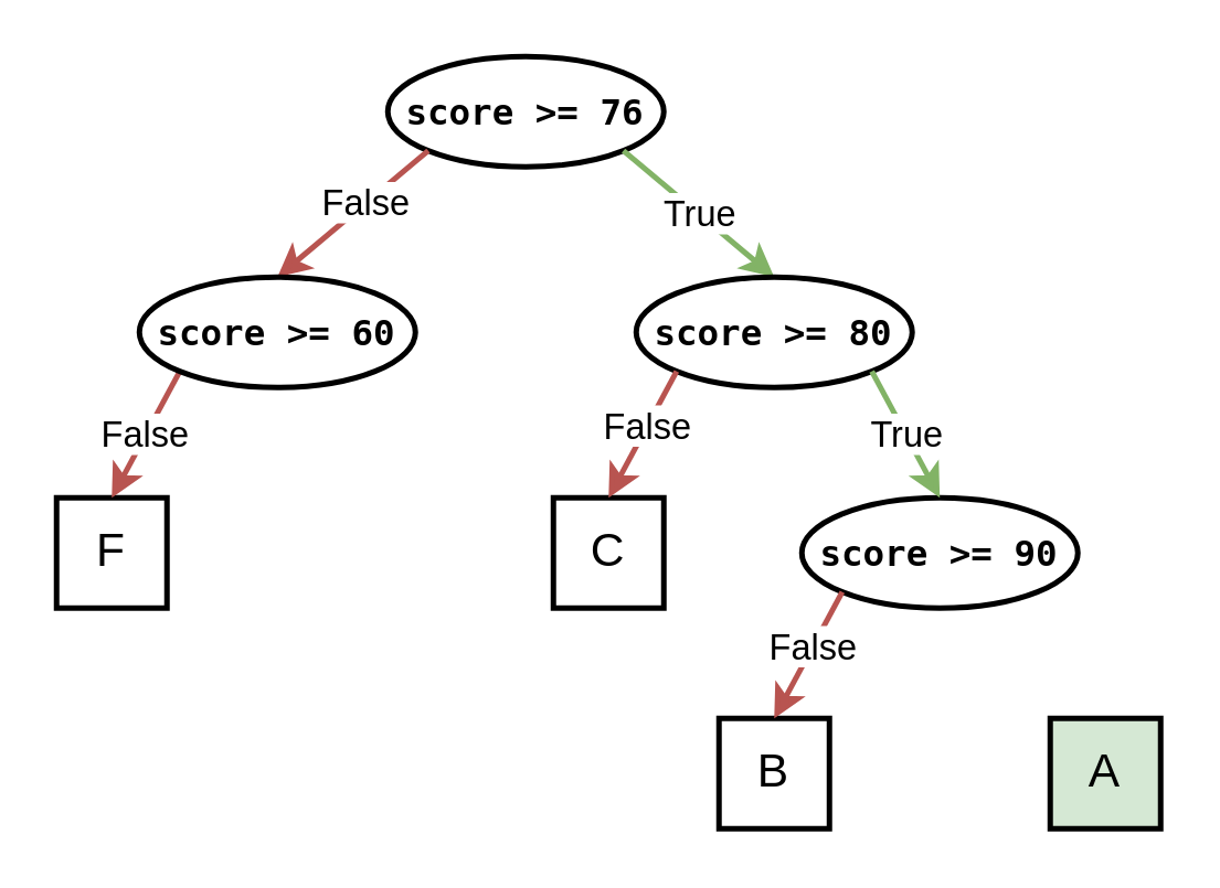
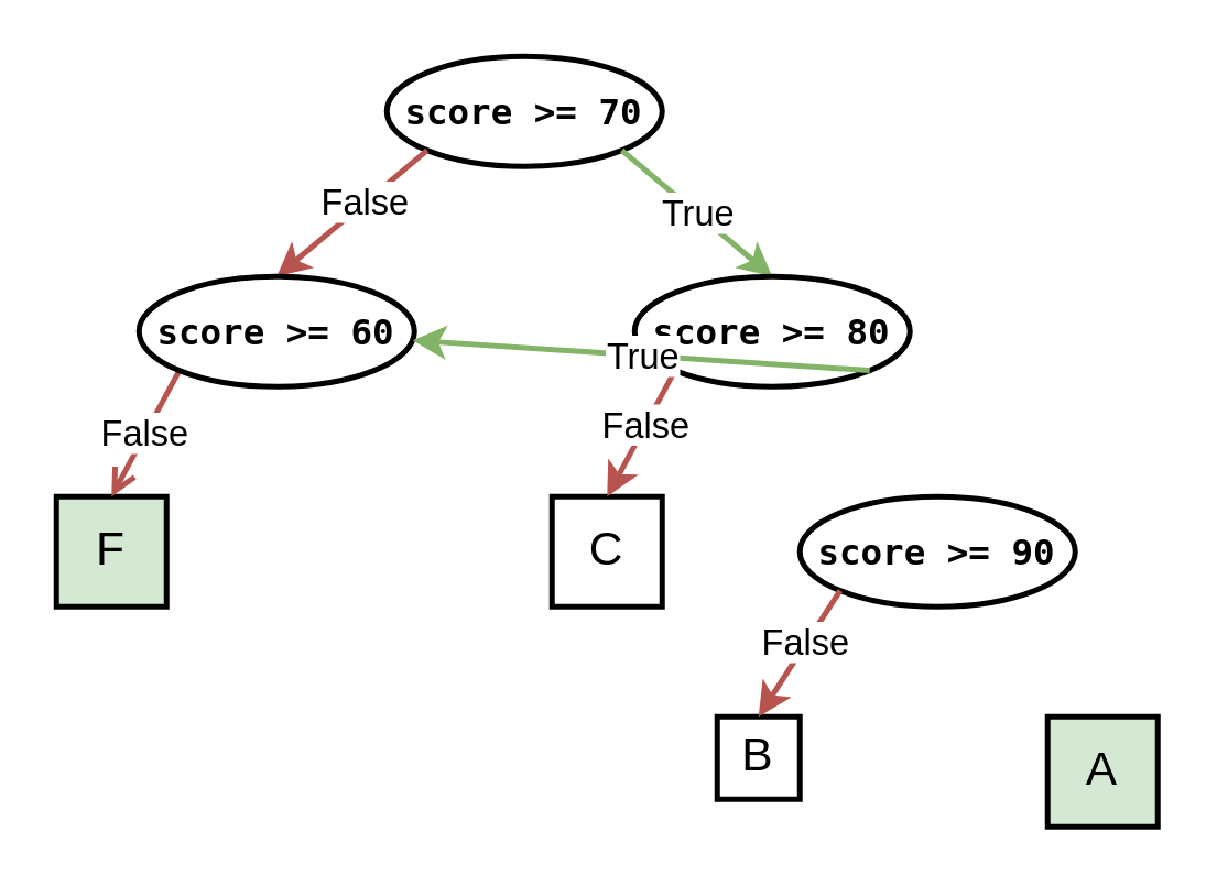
- <mxCell id="6" value="&lt;pre style=&quot;font-size: 13px;&quot;&gt;&lt;b style=&quot;font-size: 13px;&quot;&gt;score &amp;gt;= 76&lt;/b&gt;&lt;/pre&gt;" style="ellipse;whiteSpace=wrap;html=1;fontSize=13;strokeWidth=2;" vertex="1" parent="5"><mxGeometry x="40" width="100" height="40" as="geometry" /></mxCell>
+ <mxCell id="6" value="&lt;pre style=&quot;font-size: 13px;&quot;&gt;&lt;b style=&quot;font-size: 13px;&quot;&gt;score &amp;gt;= 70&lt;/b&gt;&lt;/pre&gt;" style="ellipse;whiteSpace=wrap;html=1;fontSize=13;strokeWidth=2;" vertex="1" parent="5"><mxGeometry x="40" width="100" height="40" as="geometry" /></mxCell>
- <mxCell id="24" value="True" style="edgeStyle=none;rounded=0;orthogonalLoop=1;jettySize=auto;html=1;exitX=1;exitY=1;exitDx=0;exitDy=0;fontSize=13;strokeWidth=2;fillColor=#d5e8d4;strokeColor=#82b366;entryX=0.5;entryY=0;entryDx=0;entryDy=0;" edge="1" parent="2" source="21" target="4"><mxGeometry relative="1" as="geometry"><mxPoint x="340" y="150" as="targetPoint" /></mxGeometry></mxCell>
+ <mxCell id="24" value="True" style="edgeStyle=none;rounded=0;orthogonalLoop=1;jettySize=auto;html=1;exitX=1;exitY=1;exitDx=0;exitDy=0;fontSize=13;strokeWidth=2;fillColor=#d5e8d4;strokeColor=#82b366;" edge="1" parent="2" source="21" target="17"><mxGeometry relative="1" as="geometry"><mxPoint x="340" y="150" as="targetPoint" /></mxGeometry></mxCell>
- <mxCell id="15" value="False" style="edgeStyle=none;rounded=0;orthogonalLoop=1;jettySize=auto;html=1;exitX=0;exitY=1;exitDx=0;exitDy=0;entryX=0.5;entryY=0;entryDx=0;entryDy=0;strokeWidth=2;fontSize=13;fillColor=#f8cecc;strokeColor=#b85450;" edge="1" parent="2" source="17" target="9"><mxGeometry relative="1" as="geometry"><mxPoint x="20" y="160" as="targetPoint" /></mxGeometry></mxCell>
+ <mxCell id="15" value="False" style="edgeStyle=none;rounded=0;orthogonalLoop=1;jettySize=auto;html=1;exitX=0;exitY=1;exitDx=0;exitDy=0;entryX=0.5;entryY=0;entryDx=0;entryDy=0;strokeWidth=2;fontSize=13;fillColor=#f8cecc;strokeColor=#b85450;endArrow=open;" edge="1" parent="2" source="17" target="9"><mxGeometry relative="1" as="geometry"><mxPoint x="20" y="160" as="targetPoint" /></mxGeometry></mxCell>
- <mxCell id="9" value="&lt;span style=&quot;font-size: 17px;&quot;&gt;F&lt;/span&gt;" style="whiteSpace=wrap;html=1;aspect=fixed;strokeWidth=2;fontSize=13;" vertex="1" parent="2"><mxGeometry y="160" width="40" height="40" as="geometry" /></mxCell>
+ <mxCell id="9" value="&lt;span style=&quot;font-size: 17px;&quot;&gt;F&lt;/span&gt;" style="whiteSpace=wrap;html=1;aspect=fixed;strokeWidth=2;fontSize=13;fillColor=#d5e8d4;" vertex="1" parent="2"><mxGeometry y="160" width="40" height="40" as="geometry" /></mxCell>
- <mxCell id="8" value="&lt;font style=&quot;font-size: 17px;&quot;&gt;B&lt;/font&gt;" style="whiteSpace=wrap;html=1;aspect=fixed;strokeWidth=2;fontSize=13;" vertex="1" parent="2"><mxGeometry x="240" y="240" width="40" height="40" as="geometry" /></mxCell>
+ <mxCell id="8" value="&lt;font style=&quot;font-size: 17px;&quot;&gt;B&lt;/font&gt;" style="whiteSpace=wrap;html=1;aspect=fixed;strokeWidth=2;fontSize=13;" vertex="1" parent="2"><mxGeometry x="240" y="240" width="30" height="30" as="geometry" /></mxCell>
